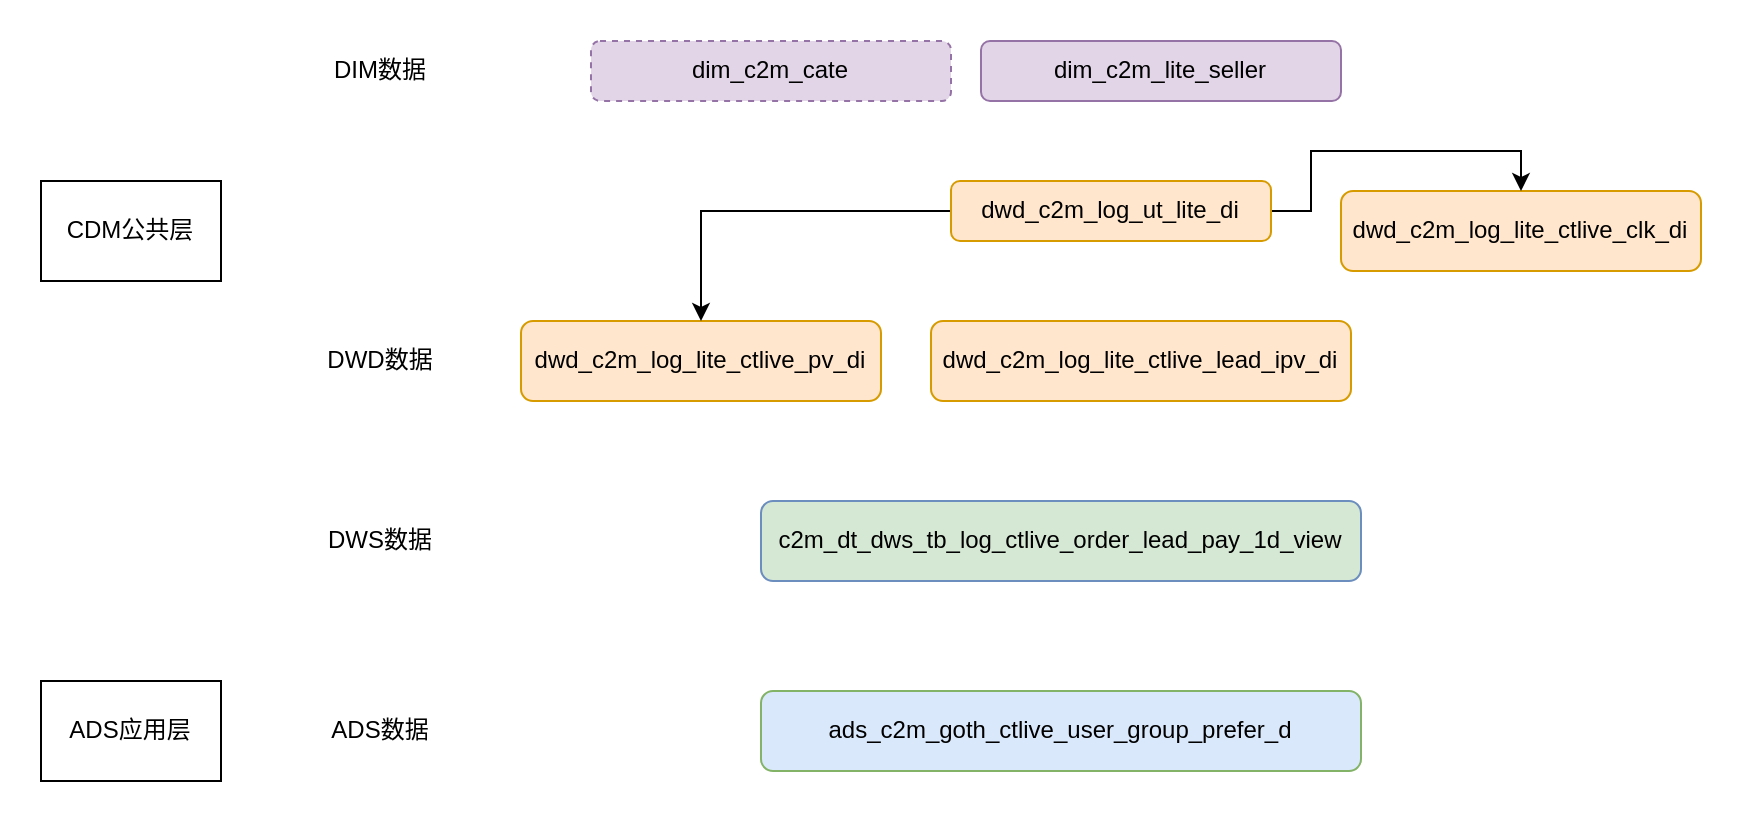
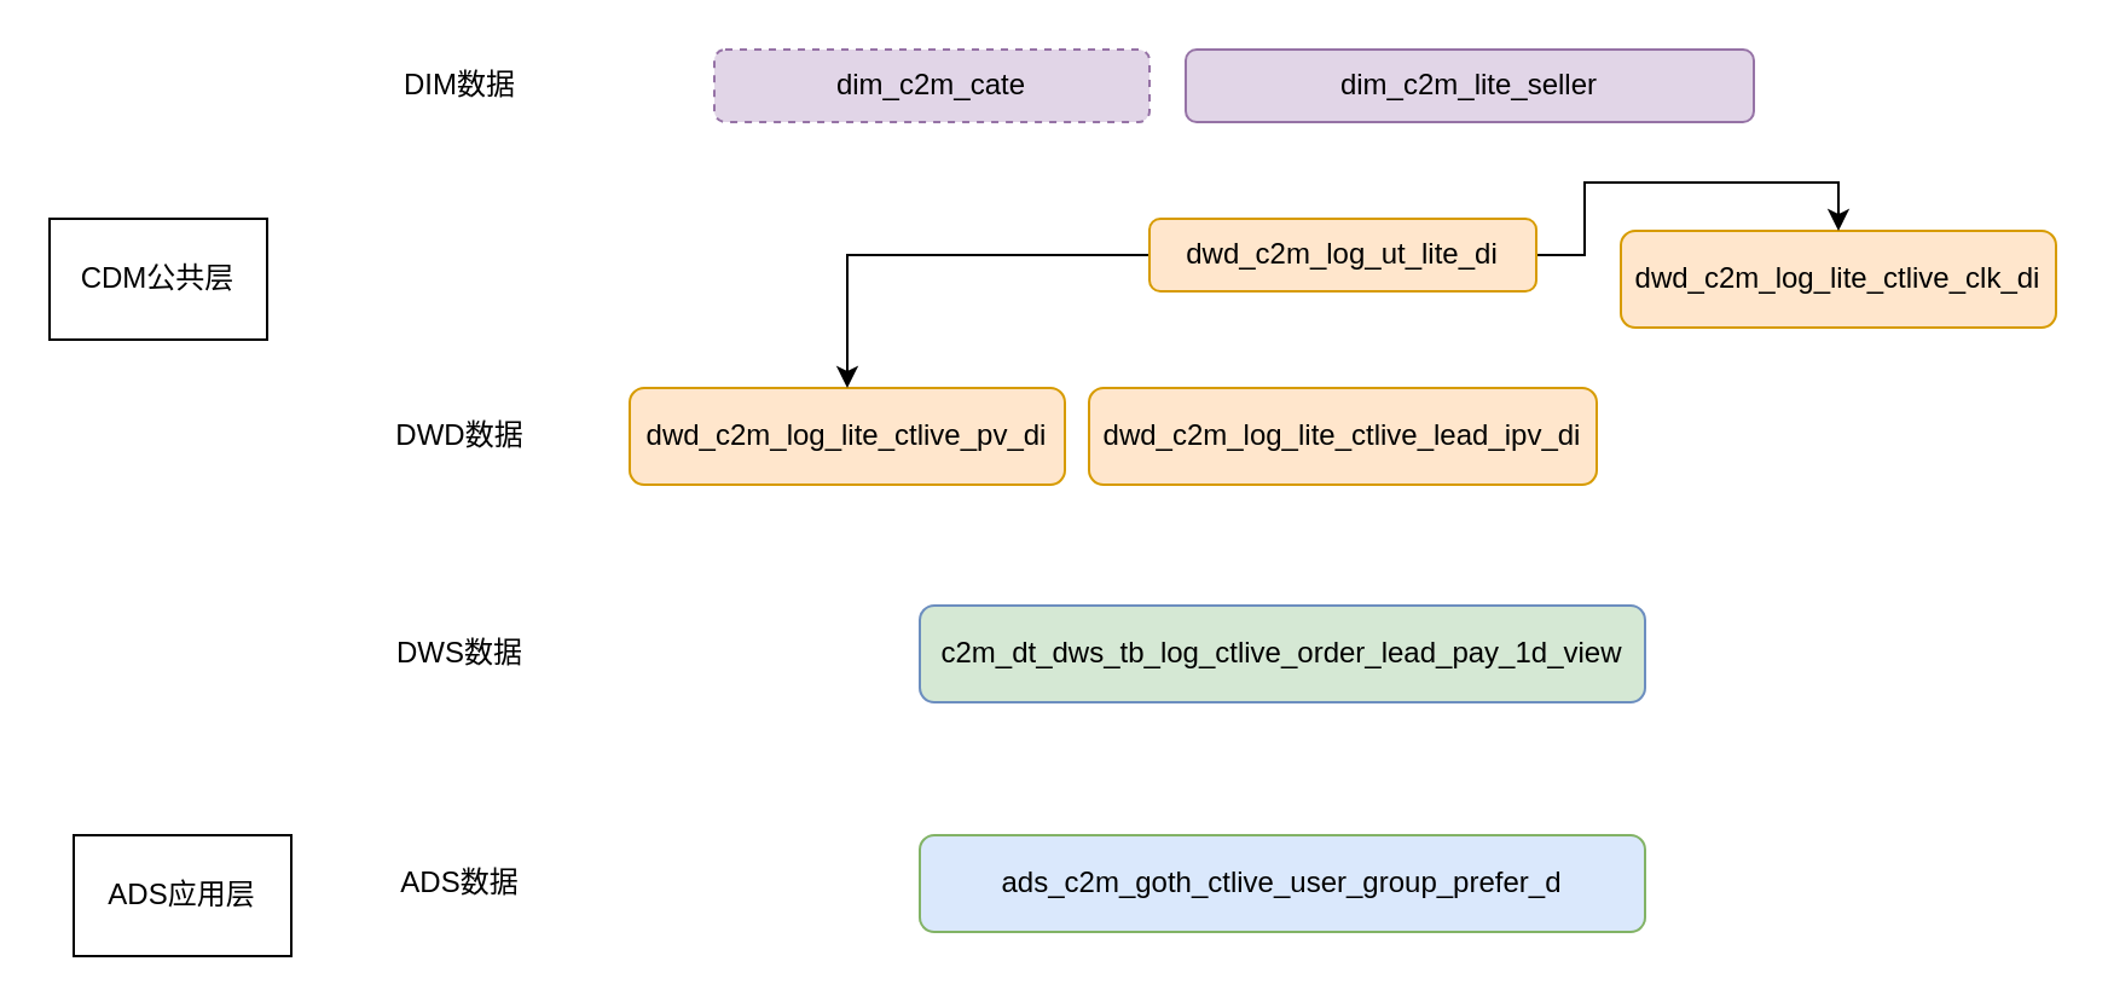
- <mxCell id="11" value="dim_c2m_lite_seller" style="rounded=1;whiteSpace=wrap;html=1;fontSize=12;glass=0;strokeWidth=1;shadow=0;fillColor=#e1d5e7;strokeColor=#9673a6;" parent="1" vertex="1"><mxGeometry x="490" y="20" width="180" height="30" as="geometry" /></mxCell>
+ <mxCell id="11" value="dim_c2m_lite_seller" style="rounded=1;whiteSpace=wrap;html=1;fontSize=12;glass=0;strokeWidth=1;shadow=0;fillColor=#e1d5e7;strokeColor=#9673a6;" parent="1" vertex="1"><mxGeometry x="490" y="20" width="235" height="30" as="geometry" /></mxCell>
- <mxCell id="7" value="dwd_c2m_log_lite_ctlive_lead_ipv_di" style="rounded=1;whiteSpace=wrap;html=1;fontSize=12;glass=0;strokeWidth=1;shadow=0;fillColor=#ffe6cc;strokeColor=#d79b00;" parent="1" vertex="1"><mxGeometry x="465" y="160" width="210" height="40" as="geometry" /></mxCell>
+ <mxCell id="7" value="dwd_c2m_log_lite_ctlive_lead_ipv_di" style="rounded=1;whiteSpace=wrap;html=1;fontSize=12;glass=0;strokeWidth=1;shadow=0;fillColor=#ffe6cc;strokeColor=#d79b00;" parent="1" vertex="1"><mxGeometry x="450" y="160" width="210" height="40" as="geometry" /></mxCell>
- <mxCell id="16" value="ADS应用层" style="rounded=0;whiteSpace=wrap;html=1;" parent="1" vertex="1"><mxGeometry x="20" y="340" width="90" height="50" as="geometry" /></mxCell>
+ <mxCell id="16" value="ADS应用层" style="rounded=0;whiteSpace=wrap;html=1;" parent="1" vertex="1"><mxGeometry x="30" y="345" width="90" height="50" as="geometry" /></mxCell>
